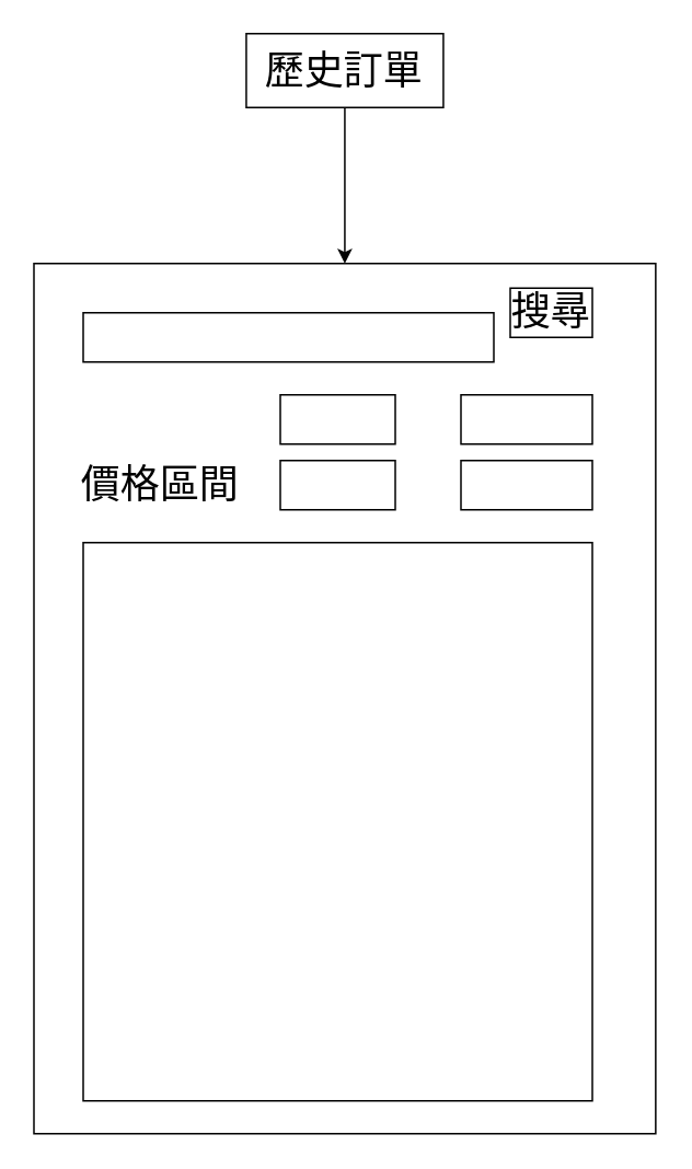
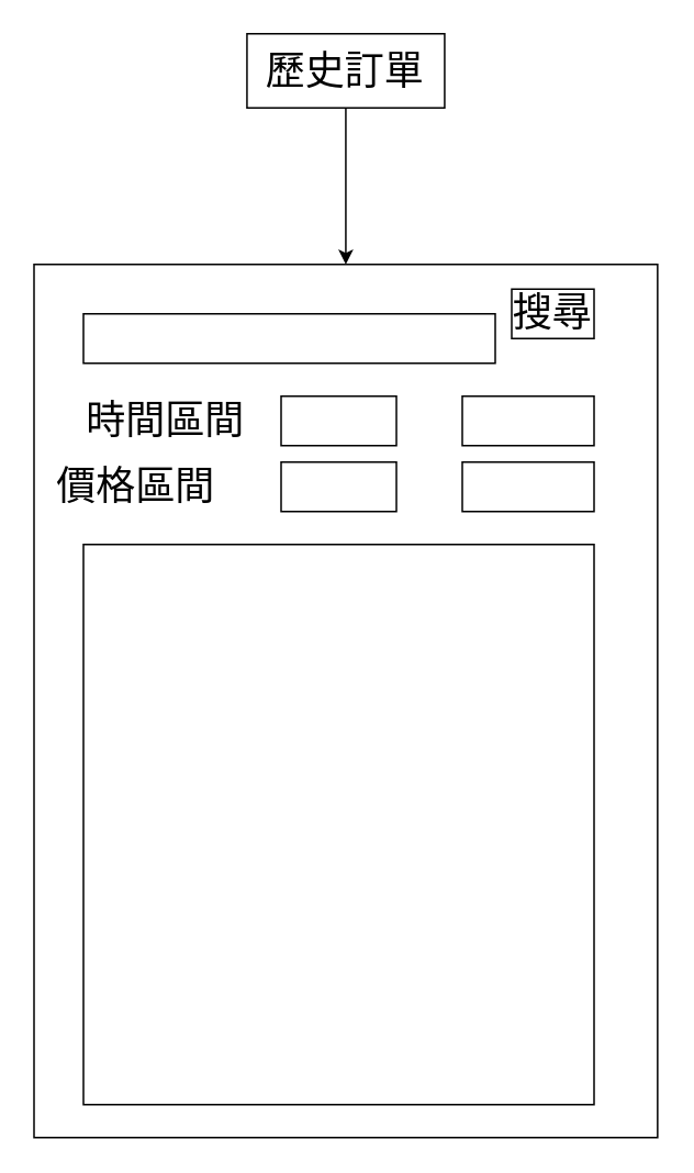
+ <mxCell id="7" value="時間區間" style="text;html=1;strokeColor=none;fillColor=none;align=center;verticalAlign=middle;whiteSpace=wrap;rounded=0;fontSize=24;" parent="1" vertex="1"><mxGeometry x="50" y="240" width="100" height="30" as="geometry" /></mxCell>
- <mxCell id="9" value="價格區間" style="text;html=1;strokeColor=none;fillColor=none;align=center;verticalAlign=middle;whiteSpace=wrap;rounded=0;fontSize=24;" parent="1" vertex="1"><mxGeometry x="40" y="280" width="114.29" height="30" as="geometry" /></mxCell>
+ <mxCell id="9" value="價格區間" style="text;html=1;strokeColor=none;fillColor=none;align=center;verticalAlign=middle;whiteSpace=wrap;rounded=0;fontSize=24;" parent="1" vertex="1"><mxGeometry x="25" y="280" width="114.29" height="30" as="geometry" /></mxCell>
